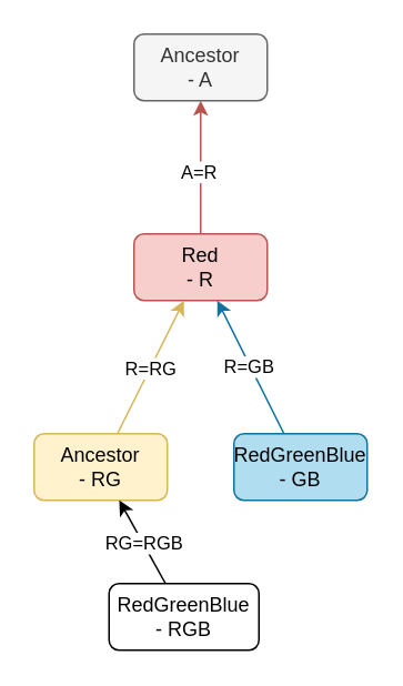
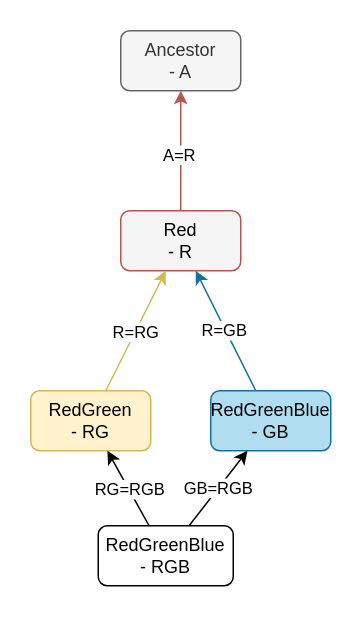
- <mxCell id="5" value="Red&lt;br&gt;- R" style="rounded=1;whiteSpace=wrap;html=1;fillColor=#f8cecc;strokeColor=#b85450;" parent="1" vertex="1"><mxGeometry x="80" y="140" width="80" height="40" as="geometry" /></mxCell>
+ <mxCell id="5" value="Red&lt;br&gt;- R" style="rounded=1;whiteSpace=wrap;html=1;fillColor=#f5f5f5;strokeColor=#b85450;" parent="1" vertex="1"><mxGeometry x="80" y="140" width="80" height="40" as="geometry" /></mxCell>
- <mxCell id="8" value="Ancestor&lt;br&gt;- RG" style="rounded=1;whiteSpace=wrap;html=1;fillColor=#fff2cc;strokeColor=#d6b656;" parent="1" vertex="1"><mxGeometry x="20" y="260" width="80" height="40" as="geometry" /></mxCell>
+ <mxCell id="8" value="RedGreen&lt;br&gt;- RG" style="rounded=1;whiteSpace=wrap;html=1;fillColor=#fff2cc;strokeColor=#d6b656;" parent="1" vertex="1"><mxGeometry x="20" y="260" width="80" height="40" as="geometry" /></mxCell>
+ <mxCell id="14" style="edgeStyle=none;rounded=0;orthogonalLoop=1;jettySize=auto;html=1;" parent="1" source="16" target="11" edge="1"><mxGeometry relative="1" as="geometry" /></mxCell>
+ <mxCell id="15" value="GB=RGB" style="edgeLabel;html=1;align=center;verticalAlign=middle;resizable=0;points=[];" parent="14" vertex="1" connectable="0"><mxGeometry x="0.02" relative="1" as="geometry"><mxPoint x="-1" as="offset" /></mxGeometry></mxCell>
